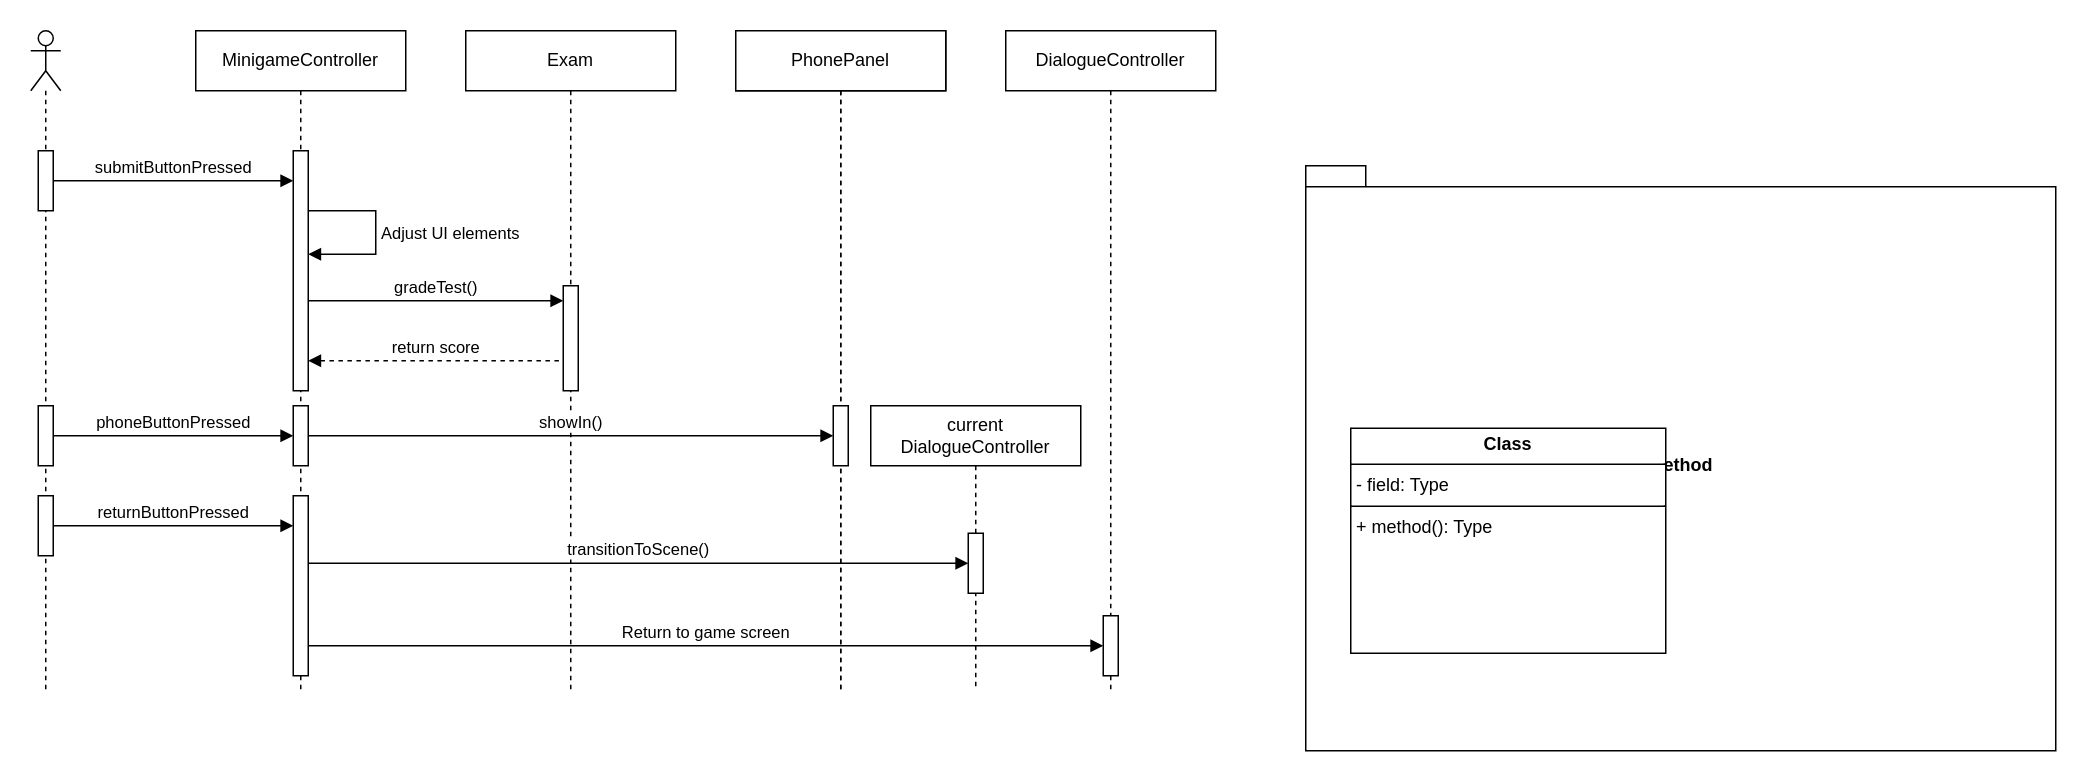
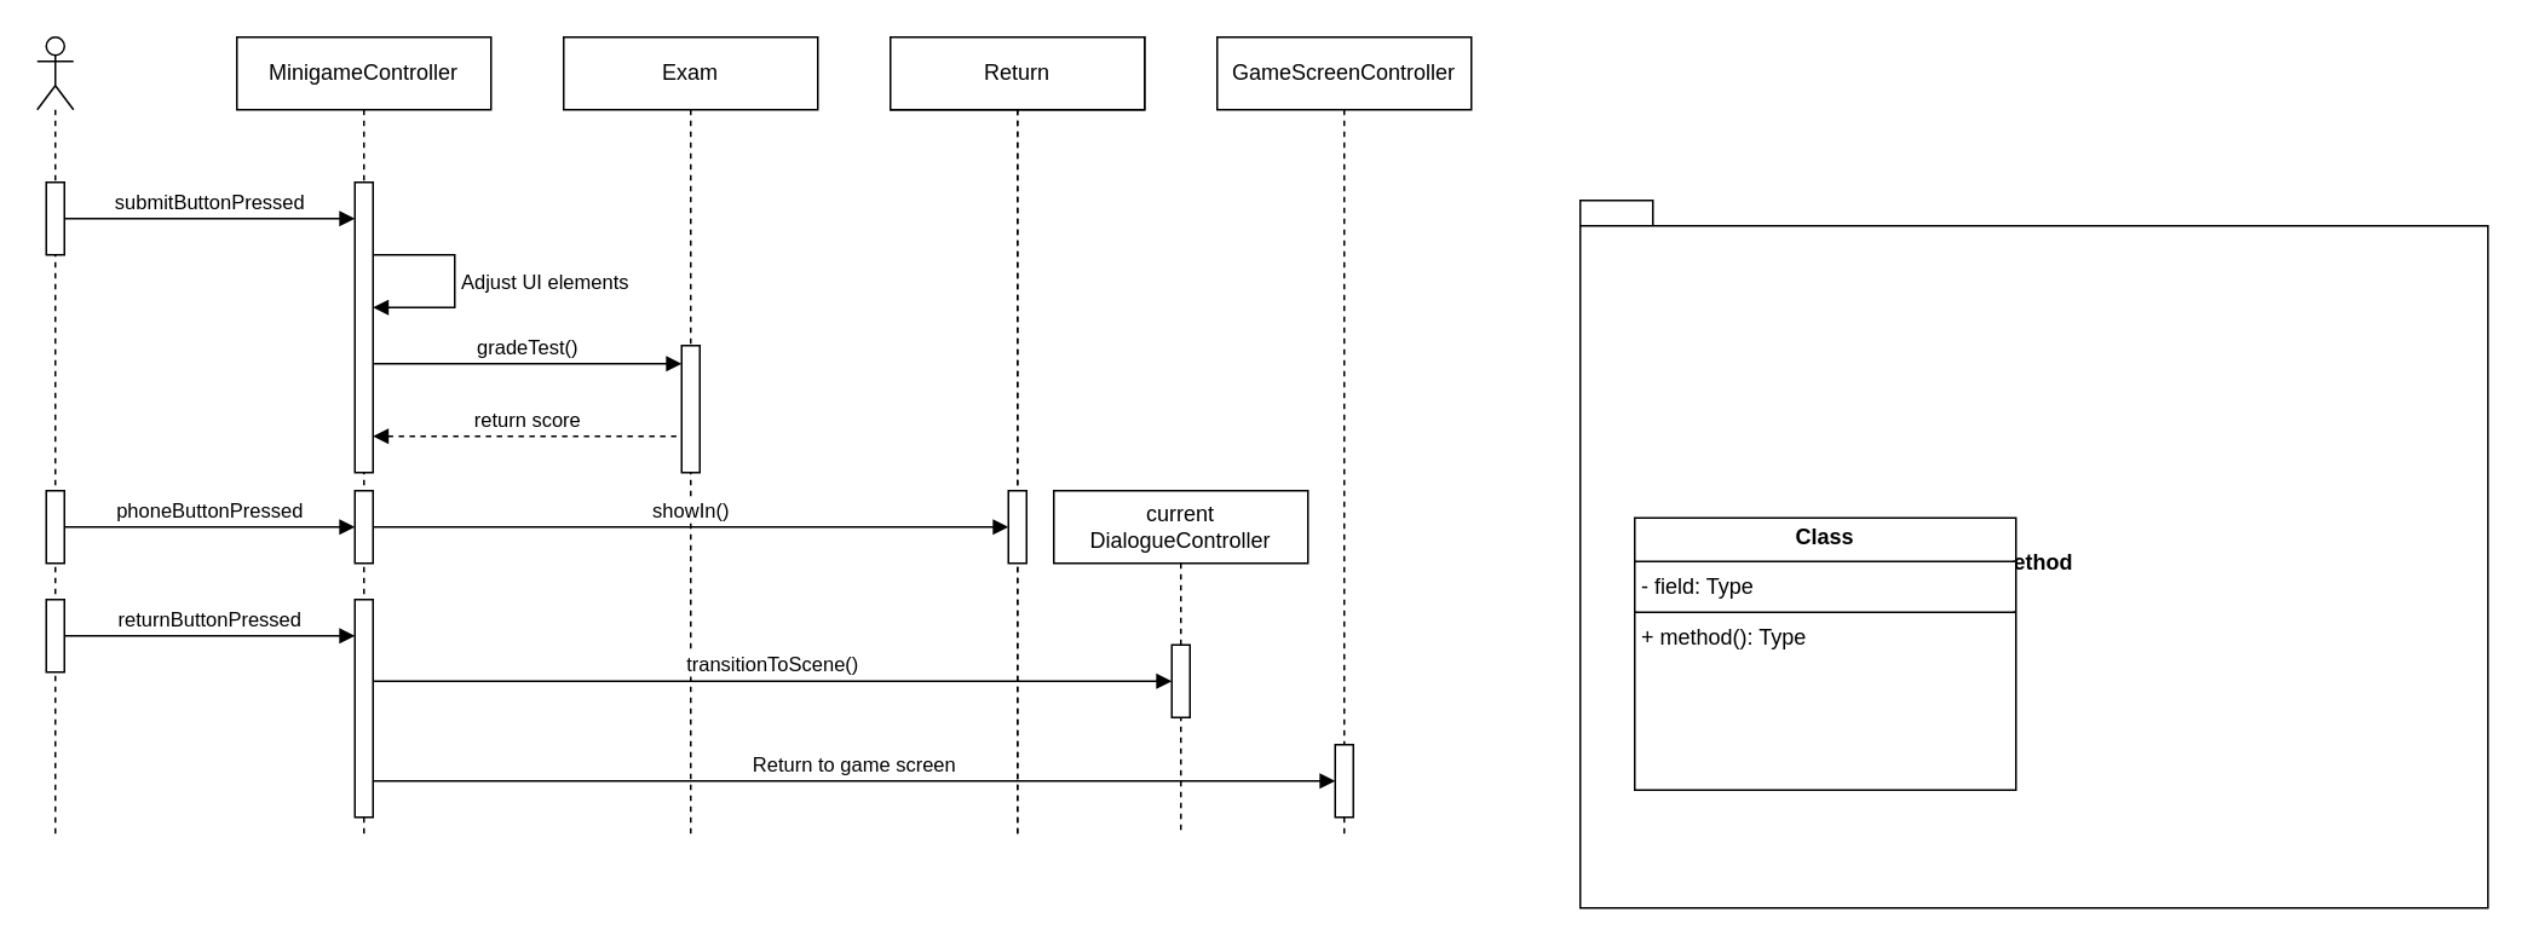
- <mxCell id="14" value="PhonePanel" style="shape=umlLifeline;perimeter=lifelinePerimeter;whiteSpace=wrap;html=1;container=1;dropTarget=0;collapsible=0;recursiveResize=0;outlineConnect=0;portConstraint=eastwest;newEdgeStyle={&quot;curved&quot;:0,&quot;rounded&quot;:0};" vertex="1" parent="1"><mxGeometry x="490" y="20" width="140" height="440" as="geometry" /></mxCell>
+ <mxCell id="14" value="Return" style="shape=umlLifeline;perimeter=lifelinePerimeter;whiteSpace=wrap;html=1;container=1;dropTarget=0;collapsible=0;recursiveResize=0;outlineConnect=0;portConstraint=eastwest;newEdgeStyle={&quot;curved&quot;:0,&quot;rounded&quot;:0};" vertex="1" parent="1"><mxGeometry x="490" y="20" width="140" height="440" as="geometry" /></mxCell>
- <mxCell id="16" value="DialogueController" style="shape=umlLifeline;perimeter=lifelinePerimeter;whiteSpace=wrap;html=1;container=1;dropTarget=0;collapsible=0;recursiveResize=0;outlineConnect=0;portConstraint=eastwest;newEdgeStyle={&quot;curved&quot;:0,&quot;rounded&quot;:0};" vertex="1" parent="1"><mxGeometry x="670" y="20" width="140" height="440" as="geometry" /></mxCell>
+ <mxCell id="16" value="GameScreenController" style="shape=umlLifeline;perimeter=lifelinePerimeter;whiteSpace=wrap;html=1;container=1;dropTarget=0;collapsible=0;recursiveResize=0;outlineConnect=0;portConstraint=eastwest;newEdgeStyle={&quot;curved&quot;:0,&quot;rounded&quot;:0};" vertex="1" parent="1"><mxGeometry x="670" y="20" width="140" height="440" as="geometry" /></mxCell>
